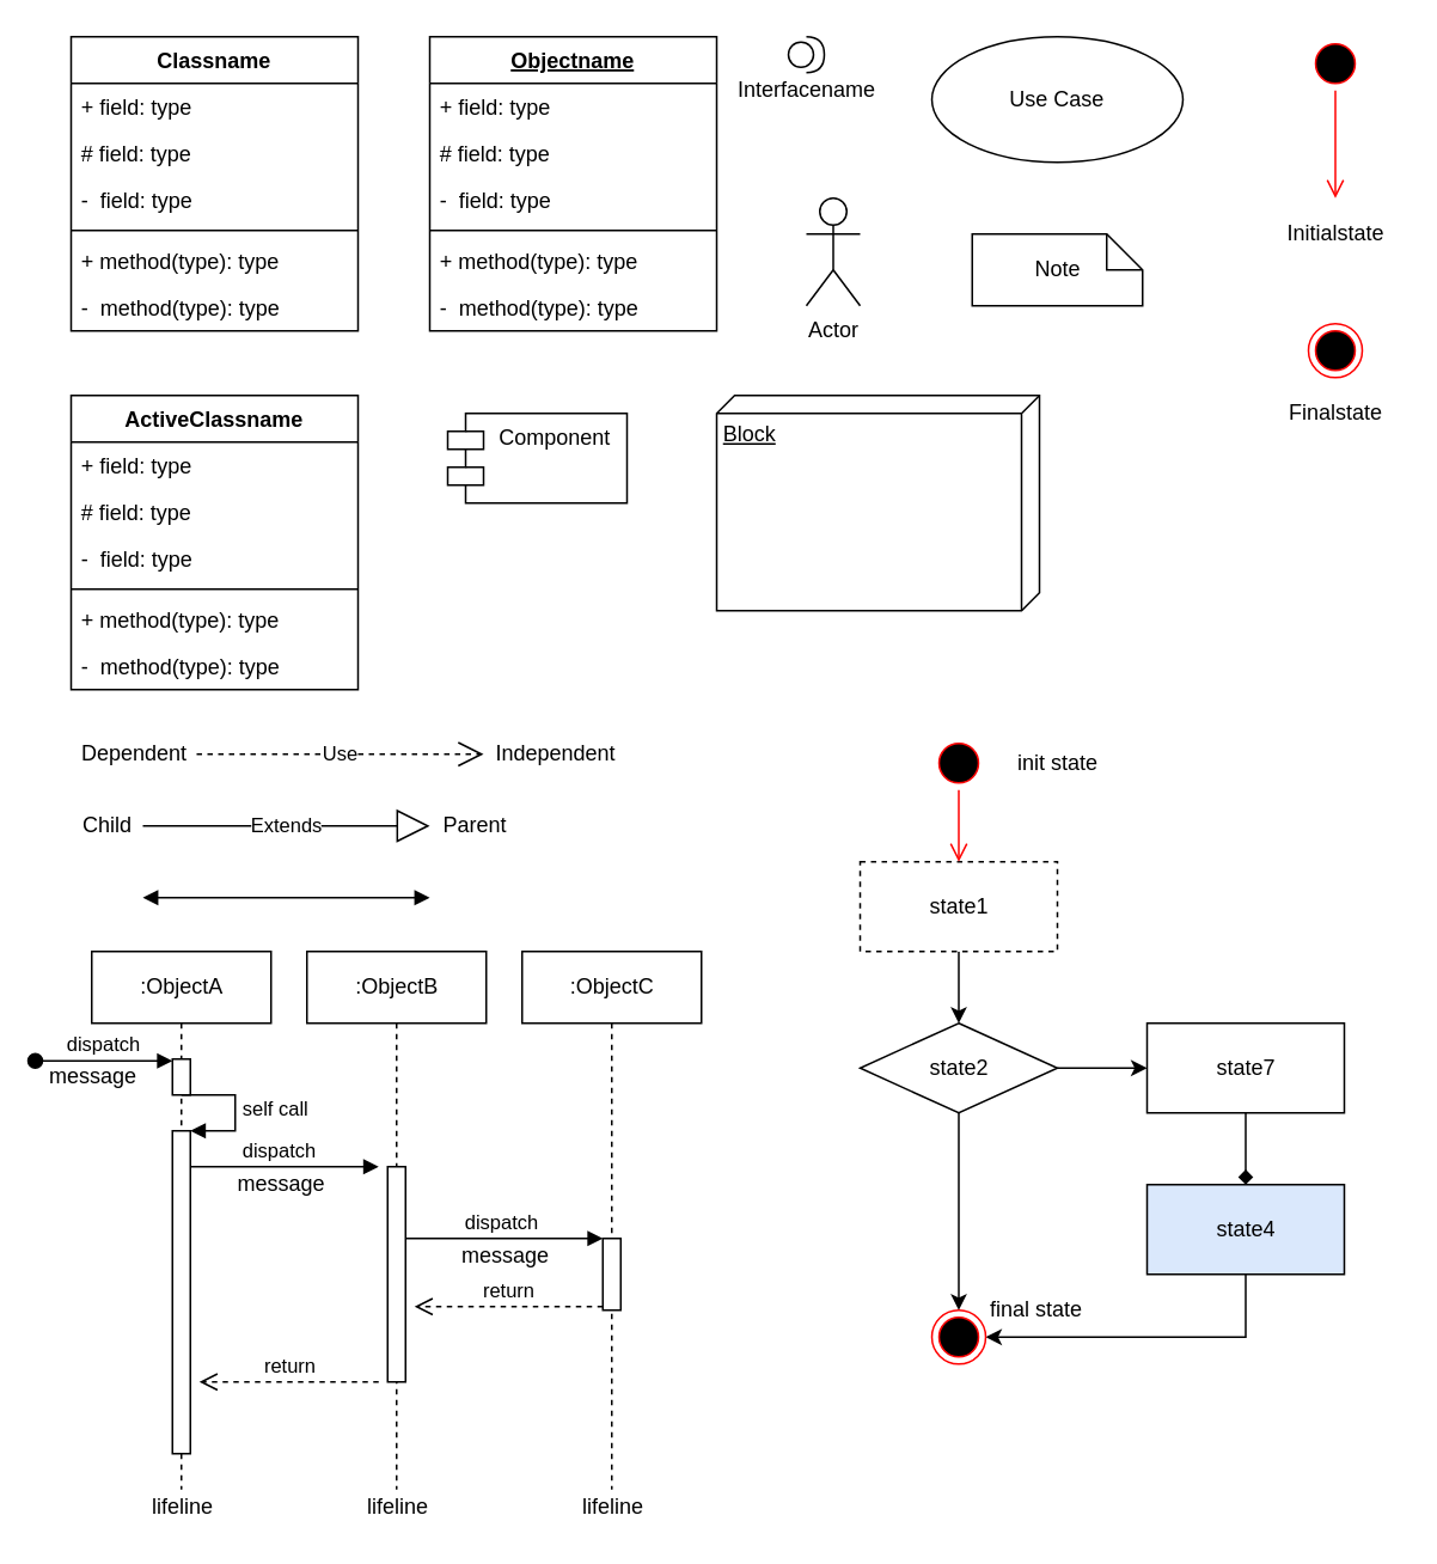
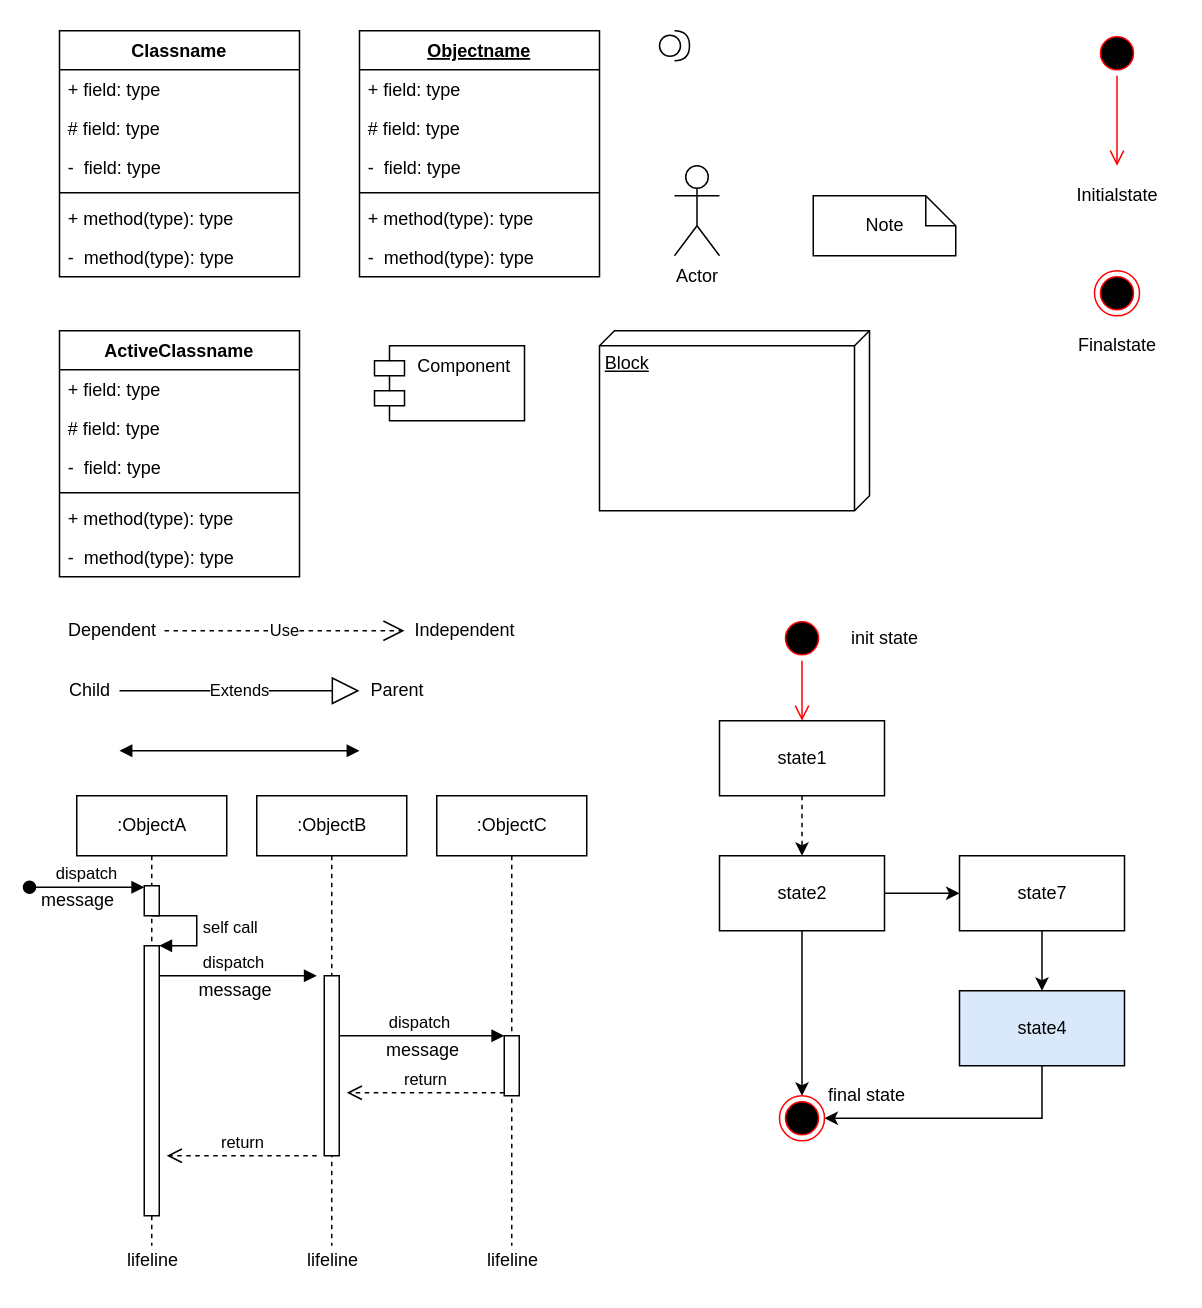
- <mxCell id="17" value="Interfacename" style="text;html=1;align=center;verticalAlign=middle;resizable=0;points=[];autosize=1;strokeColor=none;" vertex="1" parent="1"><mxGeometry x="404" y="40" width="90" height="20" as="geometry" /></mxCell>
- <mxCell id="18" value="Use Case" style="ellipse;whiteSpace=wrap;html=1;" vertex="1" parent="1"><mxGeometry x="519" y="20" width="140" height="70" as="geometry" /></mxCell>
- <mxCell id="62" value="state1" style="html=1;startSize=26;strokeColor=#000000;dashed=1;" vertex="1" parent="1"><mxGeometry x="479" y="480" width="110" height="50" as="geometry" /></mxCell>
+ <mxCell id="62" value="state1" style="html=1;startSize=26;strokeColor=#000000;" vertex="1" parent="1"><mxGeometry x="479" y="480" width="110" height="50" as="geometry" /></mxCell>
- <mxCell id="61" style="edgeStyle=orthogonalEdgeStyle;rounded=0;orthogonalLoop=1;jettySize=auto;html=1;exitX=0.5;exitY=1;exitDx=0;exitDy=0;entryX=0.5;entryY=0;entryDx=0;entryDy=0;startSize=26;" edge="1" parent="1" source="62" target="67"><mxGeometry relative="1" as="geometry" /></mxCell>
+ <mxCell id="61" style="edgeStyle=orthogonalEdgeStyle;rounded=0;orthogonalLoop=1;jettySize=auto;html=1;exitX=0.5;exitY=1;exitDx=0;exitDy=0;entryX=0.5;entryY=0;entryDx=0;entryDy=0;startSize=26;dashed=1;" edge="1" parent="1" source="62" target="67"><mxGeometry relative="1" as="geometry" /></mxCell>
- <mxCell id="67" value="state2" style="rhombus;html=1;startSize=26;strokeColor=#000000;" vertex="1" parent="1"><mxGeometry x="479" y="570" width="110" height="50" as="geometry" /></mxCell>
+ <mxCell id="67" value="state2" style="html=1;startSize=26;strokeColor=#000000;" vertex="1" parent="1"><mxGeometry x="479" y="570" width="110" height="50" as="geometry" /></mxCell>
- <mxCell id="68" style="edgeStyle=orthogonalEdgeStyle;rounded=0;orthogonalLoop=1;jettySize=auto;html=1;exitX=0.5;exitY=1;exitDx=0;exitDy=0;entryX=0.5;entryY=0;entryDx=0;entryDy=0;startSize=26;endArrow=diamond;" edge="1" parent="1" source="69" target="71"><mxGeometry relative="1" as="geometry" /></mxCell>
+ <mxCell id="68" style="edgeStyle=orthogonalEdgeStyle;rounded=0;orthogonalLoop=1;jettySize=auto;html=1;exitX=0.5;exitY=1;exitDx=0;exitDy=0;entryX=0.5;entryY=0;entryDx=0;entryDy=0;startSize=26;" edge="1" parent="1" source="69" target="71"><mxGeometry relative="1" as="geometry" /></mxCell>
